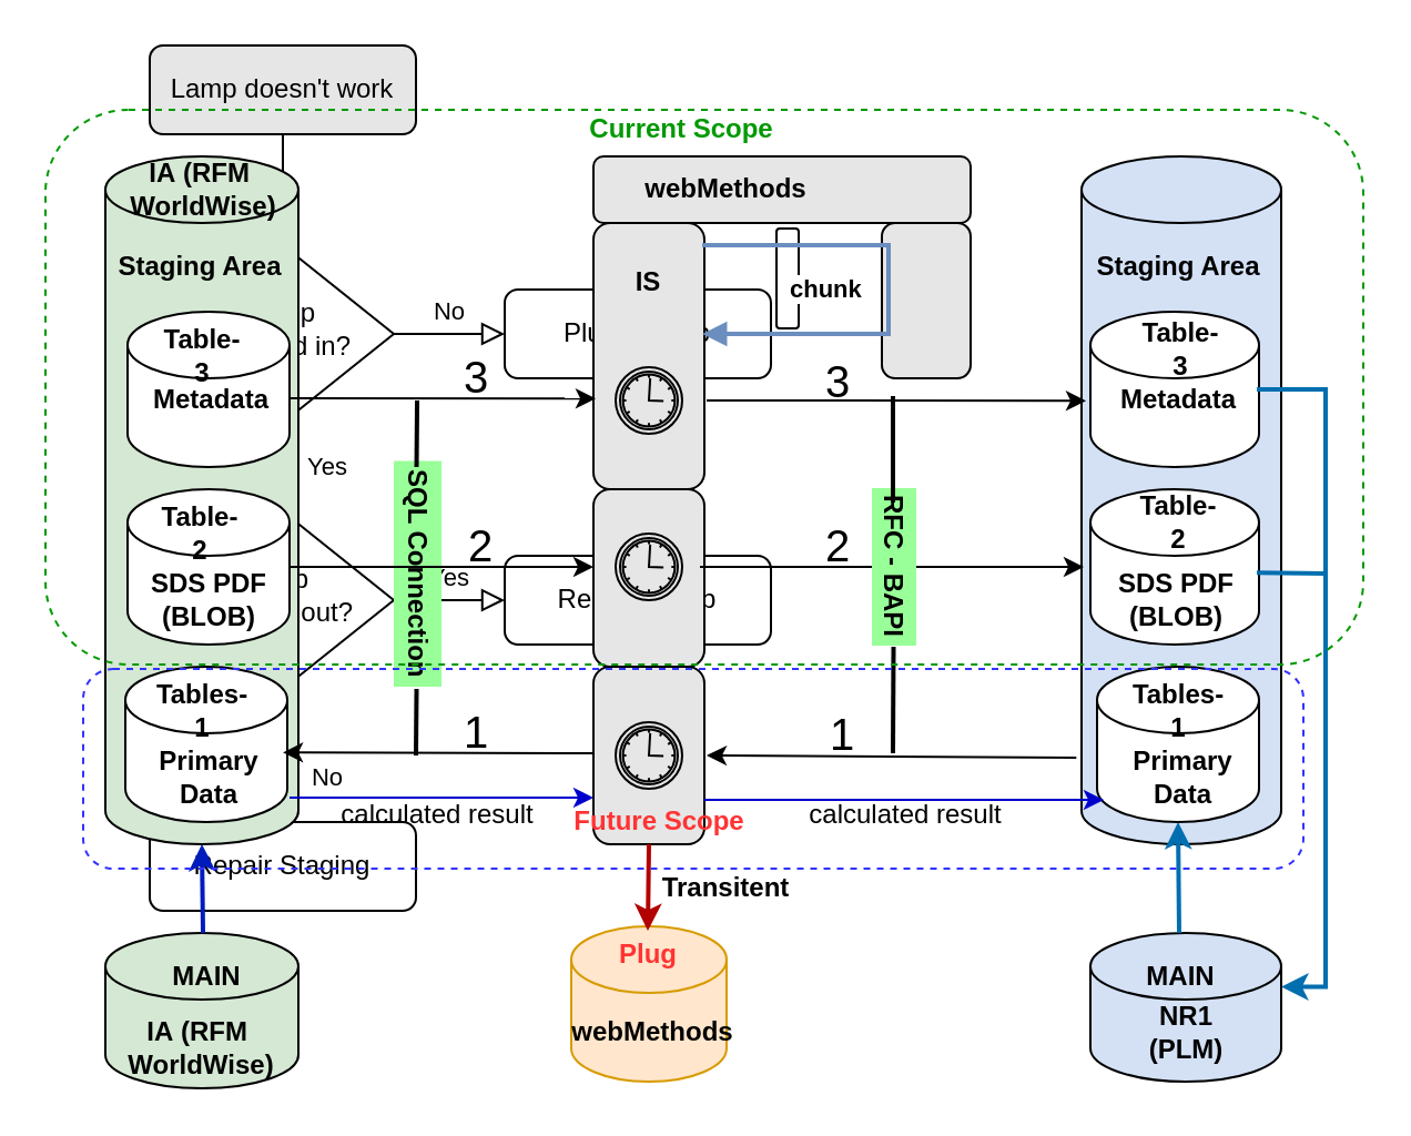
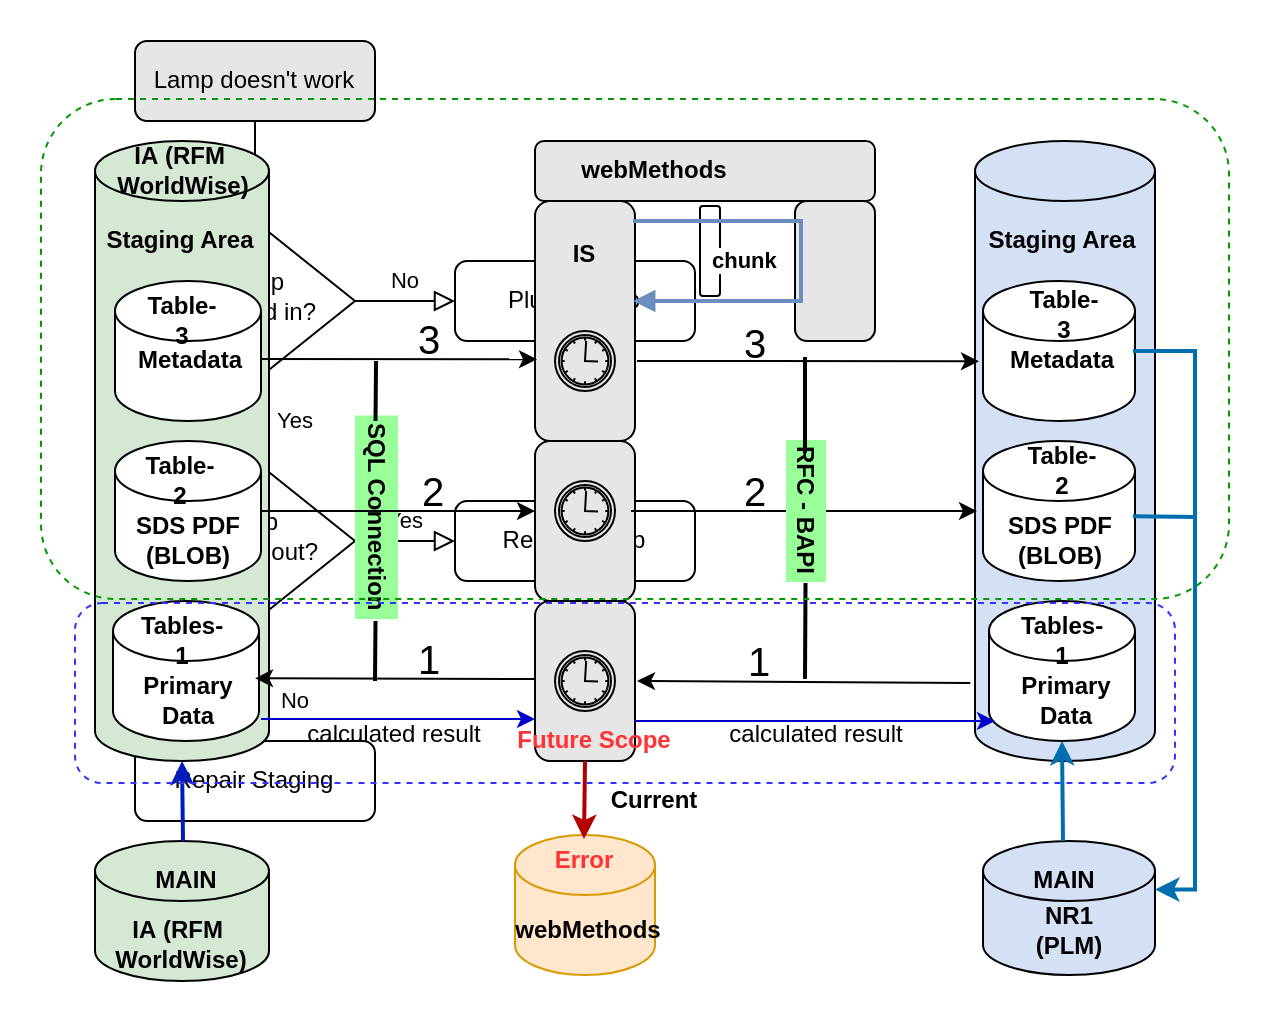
- <mxCell id="87" value="&lt;strong&gt;&lt;font&gt;Current Scope&lt;/font&gt;&lt;/strong&gt;" style="text;html=1;strokeColor=none;fillColor=none;align=center;verticalAlign=middle;whiteSpace=wrap;rounded=0;fontColor=#009900;" vertex="1" parent="1"><mxGeometry x="237" y="48" width="140" height="20" as="geometry" /></mxCell>
- <mxCell id="83" value="&lt;strong&gt;Transitent&lt;/strong&gt;" style="text;html=1;strokeColor=none;fillColor=none;align=center;verticalAlign=middle;whiteSpace=wrap;rounded=0;" vertex="1" parent="1"><mxGeometry x="307" y="390" width="40" height="20" as="geometry" /></mxCell>
+ <mxCell id="83" value="&lt;strong&gt;Current&lt;/strong&gt;" style="text;html=1;strokeColor=none;fillColor=none;align=center;verticalAlign=middle;whiteSpace=wrap;rounded=0;" vertex="1" parent="1"><mxGeometry x="307" y="390" width="40" height="20" as="geometry" /></mxCell>
- <mxCell id="60" value="Plug" style="text;html=1;strokeColor=none;fillColor=none;align=center;verticalAlign=middle;whiteSpace=wrap;rounded=0;fontStyle=1;fontColor=#FF3333;" vertex="1" parent="1"><mxGeometry x="272" y="420" width="40" height="20" as="geometry" /></mxCell>
+ <mxCell id="60" value="Error" style="text;html=1;strokeColor=none;fillColor=none;align=center;verticalAlign=middle;whiteSpace=wrap;rounded=0;fontStyle=1;fontColor=#FF3333;" vertex="1" parent="1"><mxGeometry x="272" y="420" width="40" height="20" as="geometry" /></mxCell>
